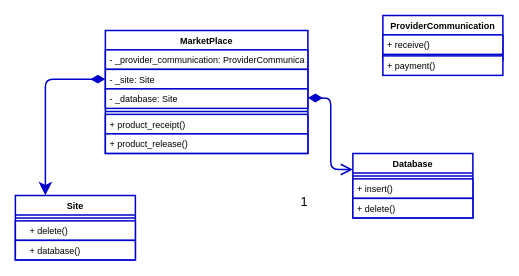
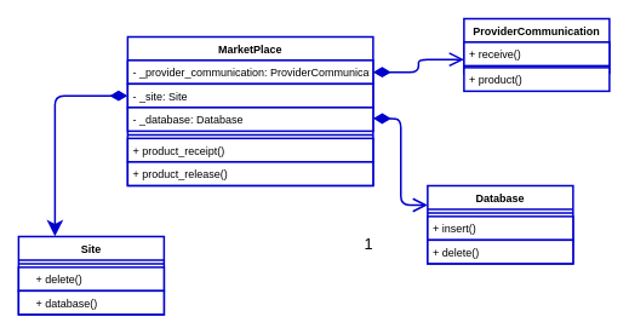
+ <mxCell id="23" value="" style="endArrow=open;html=1;endSize=12;startArrow=diamondThin;startSize=14;startFill=1;edgeStyle=orthogonalEdgeStyle;align=left;verticalAlign=bottom;strokeColor=#0000CC;strokeWidth=2;entryX=0;entryY=0.75;entryDx=0;entryDy=0;fontSize=17;labelBackgroundColor=none;fontColor=#000000;exitX=1;exitY=0.5;exitDx=0;exitDy=0;" edge="1" parent="1" source="3" target="10"><mxGeometry x="-0.797" y="30" relative="1" as="geometry"><mxPoint x="420" y="80" as="sourcePoint" /><mxPoint x="480" y="116" as="targetPoint" /><mxPoint as="offset" /></mxGeometry></mxCell>
- <mxCell id="24" value="+ payment()" style="text;align=left;verticalAlign=top;spacingLeft=4;spacingRight=4;overflow=hidden;rotatable=0;points=[[0,0.5],[1,0.5]];portConstraint=eastwest;fontColor=#000000;strokeColor=#0000CC;strokeWidth=2;fillColor=#FFFFFF;" vertex="1" parent="1"><mxGeometry x="510" y="74" width="160" height="26" as="geometry" /></mxCell>
+ <mxCell id="24" value="+ product()" style="text;align=left;verticalAlign=top;spacingLeft=4;spacingRight=4;overflow=hidden;rotatable=0;points=[[0,0.5],[1,0.5]];portConstraint=eastwest;fontColor=#000000;strokeColor=#0000CC;strokeWidth=2;fillColor=#FFFFFF;" vertex="1" parent="1"><mxGeometry x="510" y="74" width="160" height="26" as="geometry" /></mxCell>
- <mxCell id="5" value="- _database: Site" style="text;align=left;verticalAlign=top;spacingLeft=4;spacingRight=4;overflow=hidden;rotatable=0;points=[[0,0.5],[1,0.5]];portConstraint=eastwest;fontColor=#000000;strokeColor=#0000CC;strokeWidth=2;fillColor=#FFFFFF;" vertex="1" parent="2"><mxGeometry y="78" width="270" height="26" as="geometry" /></mxCell>
+ <mxCell id="5" value="- _database: Database" style="text;align=left;verticalAlign=top;spacingLeft=4;spacingRight=4;overflow=hidden;rotatable=0;points=[[0,0.5],[1,0.5]];portConstraint=eastwest;fontColor=#000000;strokeColor=#0000CC;strokeWidth=2;fillColor=#FFFFFF;" vertex="1" parent="2"><mxGeometry y="78" width="270" height="26" as="geometry" /></mxCell>
